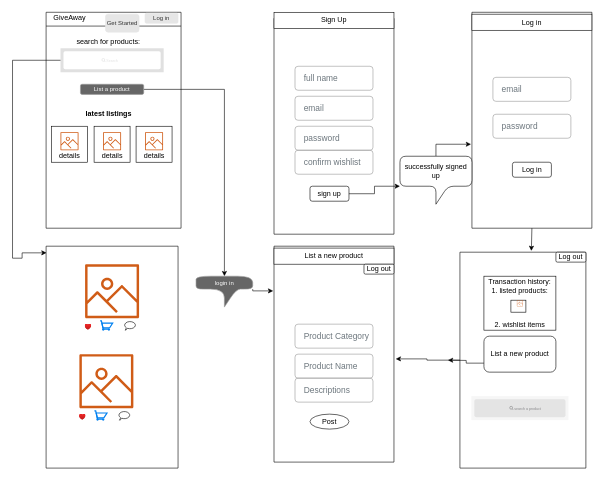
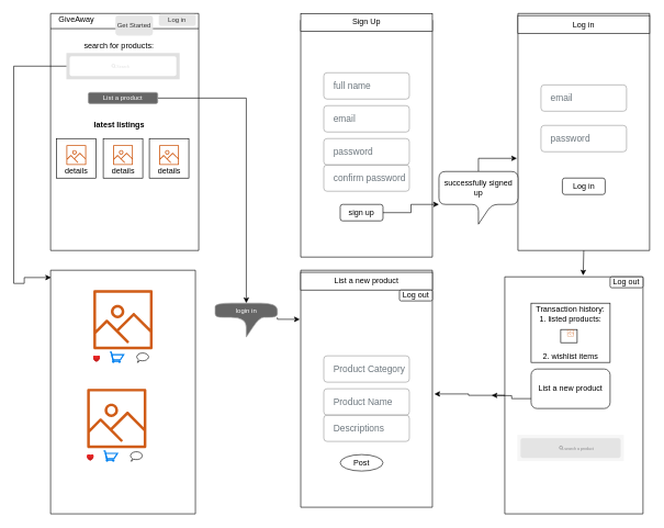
- <mxCell id="56" value="confirm wishlist" style="html=1;shadow=0;dashed=0;shape=mxgraph.bootstrap.rrect;rSize=5;fillColor=none;strokeColor=#999999;align=left;spacing=15;fontSize=14;fontColor=#6C767D;" vertex="1" parent="51"><mxGeometry x="35" y="220" width="130" height="40" as="geometry" /></mxCell>
+ <mxCell id="56" value="confirm password" style="html=1;shadow=0;dashed=0;shape=mxgraph.bootstrap.rrect;rSize=5;fillColor=none;strokeColor=#999999;align=left;spacing=15;fontSize=14;fontColor=#6C767D;" vertex="1" parent="51"><mxGeometry x="35" y="220" width="130" height="40" as="geometry" /></mxCell>
